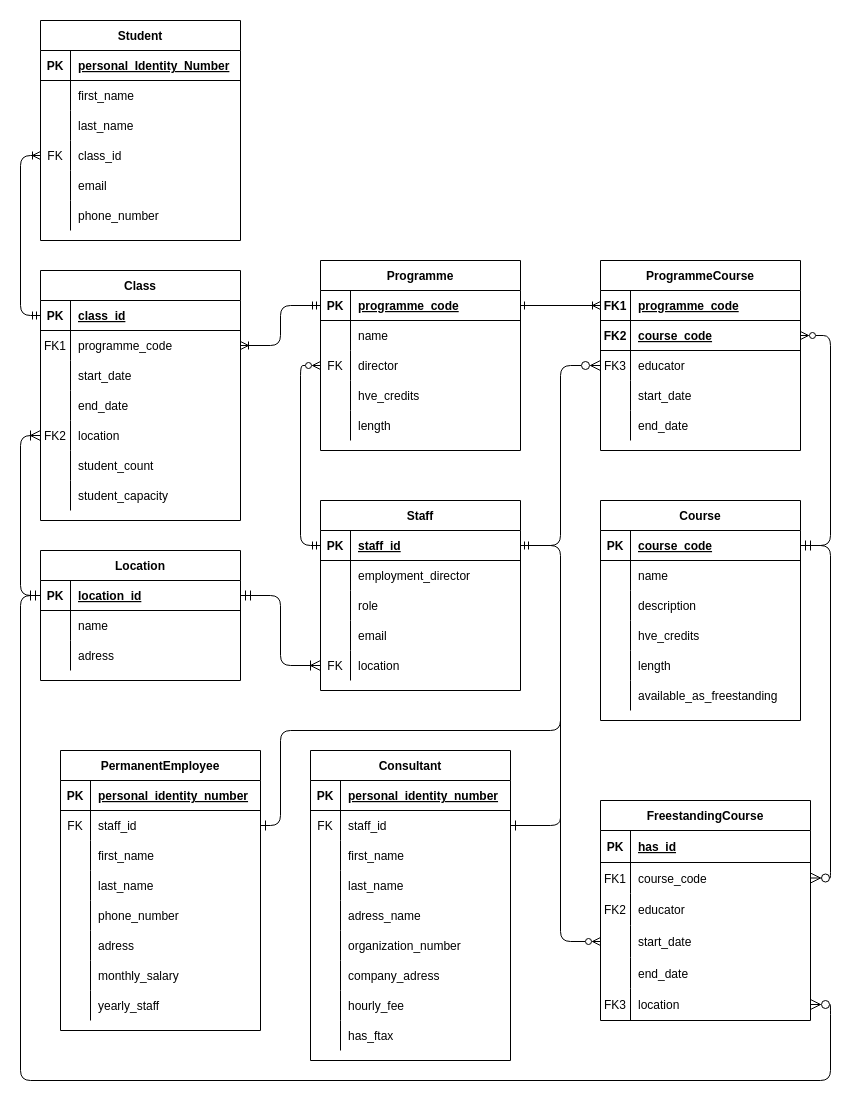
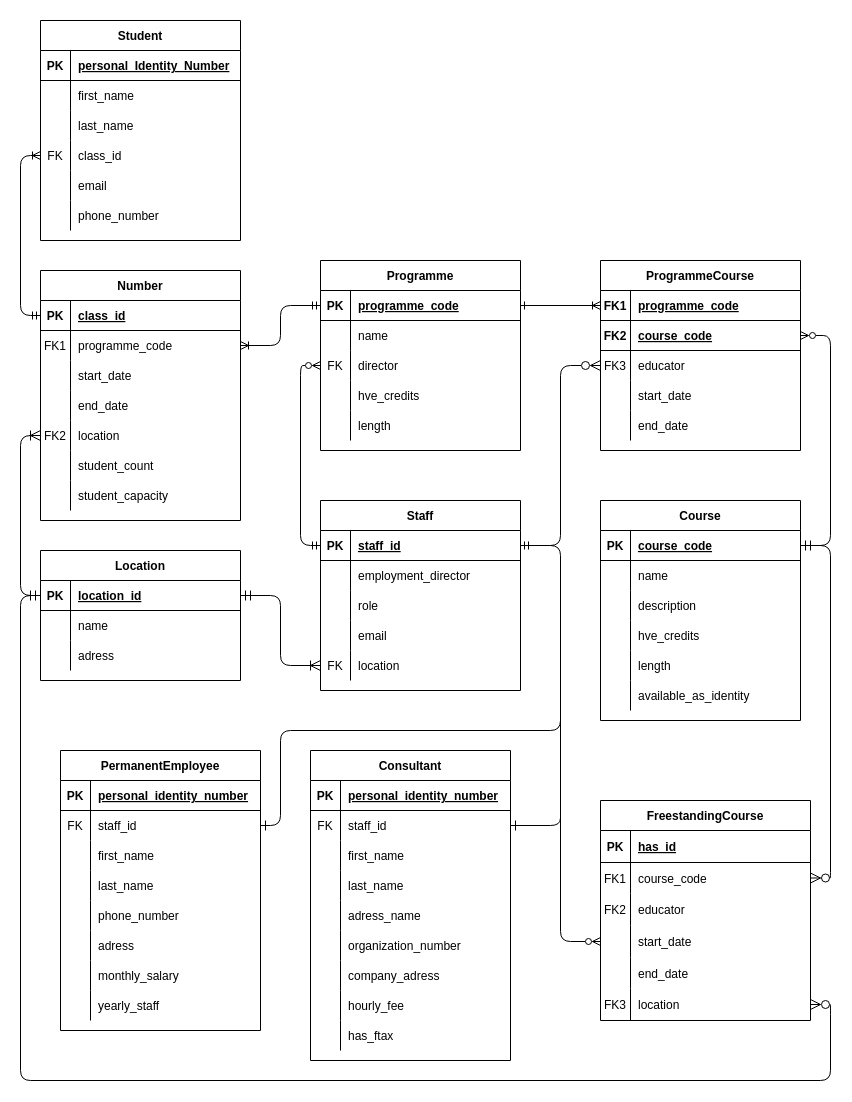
- <mxCell id="3" value="Class" style="shape=table;startSize=30;container=1;collapsible=1;childLayout=tableLayout;fixedRows=1;rowLines=0;fontStyle=1;align=center;resizeLast=1;" parent="1" vertex="1"><mxGeometry x="40" y="270" width="200" height="250" as="geometry" /></mxCell>
+ <mxCell id="3" value="Number" style="shape=table;startSize=30;container=1;collapsible=1;childLayout=tableLayout;fixedRows=1;rowLines=0;fontStyle=1;align=center;resizeLast=1;" parent="1" vertex="1"><mxGeometry x="40" y="270" width="200" height="250" as="geometry" /></mxCell>
- <mxCell id="140" value="available_as_freestanding" style="shape=partialRectangle;overflow=hidden;connectable=0;fillColor=none;top=0;left=0;bottom=0;right=0;align=left;spacingLeft=6;" parent="138" vertex="1"><mxGeometry x="30" width="170" height="30" as="geometry"><mxRectangle width="170" height="30" as="alternateBounds" /></mxGeometry></mxCell>
+ <mxCell id="140" value="available_as_identity" style="shape=partialRectangle;overflow=hidden;connectable=0;fillColor=none;top=0;left=0;bottom=0;right=0;align=left;spacingLeft=6;" parent="138" vertex="1"><mxGeometry x="30" width="170" height="30" as="geometry"><mxRectangle width="170" height="30" as="alternateBounds" /></mxGeometry></mxCell>
